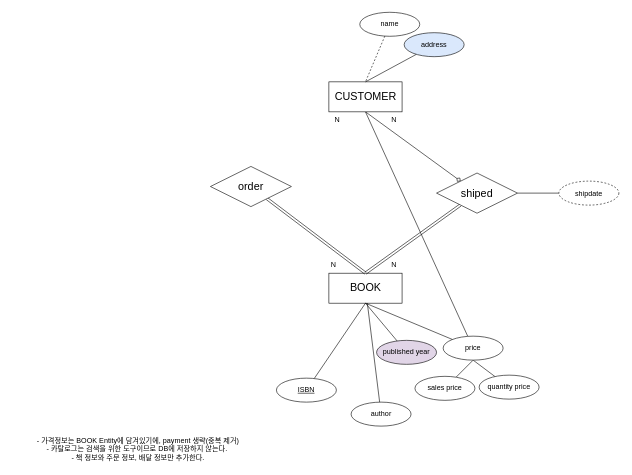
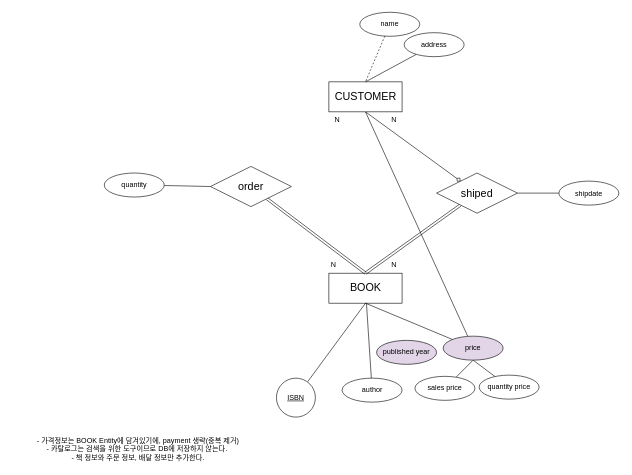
- <mxCell id="23" value="address" style="ellipse;whiteSpace=wrap;html=1;align=center;fillColor=#dae8fc;" parent="1" vertex="1"><mxGeometry x="673" y="54" width="100" height="40" as="geometry" /></mxCell>
+ <mxCell id="23" value="address" style="ellipse;whiteSpace=wrap;html=1;align=center;" parent="1" vertex="1"><mxGeometry x="673" y="54" width="100" height="40" as="geometry" /></mxCell>
+ <mxCell id="11" value="quantity" style="ellipse;whiteSpace=wrap;html=1;align=center;" parent="1" vertex="1"><mxGeometry x="173" y="288" width="100" height="40" as="geometry" /></mxCell>
+ <mxCell id="10" style="rounded=0;orthogonalLoop=1;jettySize=auto;html=1;entryX=0;entryY=0.5;entryDx=0;entryDy=0;endArrow=none;endFill=0;" parent="1" source="11" target="7" edge="1"><mxGeometry relative="1" as="geometry" /></mxCell>
- <mxCell id="29" value="shipdate" style="ellipse;whiteSpace=wrap;html=1;align=center;dashed=1;" vertex="1" parent="1"><mxGeometry x="931" y="301.5" width="100" height="40" as="geometry" /></mxCell>
+ <mxCell id="29" value="shipdate" style="ellipse;whiteSpace=wrap;html=1;align=center;" vertex="1" parent="1"><mxGeometry x="931" y="301.5" width="100" height="40" as="geometry" /></mxCell>
- <mxCell id="12" style="rounded=0;orthogonalLoop=1;jettySize=auto;html=1;entryX=0.5;entryY=1;entryDx=0;entryDy=0;endArrow=none;endFill=0;" edge="1" parent="1" source="13" target="5"><mxGeometry relative="1" as="geometry" /></mxCell>
- <mxCell id="17" value="price" style="ellipse;whiteSpace=wrap;html=1;align=center;" parent="1" vertex="1"><mxGeometry x="738" y="560" width="100" height="40" as="geometry" /></mxCell>
+ <mxCell id="17" value="price" style="ellipse;whiteSpace=wrap;html=1;align=center;fillColor=#e1d5e7;" parent="1" vertex="1"><mxGeometry x="738" y="560" width="100" height="40" as="geometry" /></mxCell>
- <mxCell id="9" value="&lt;u&gt;ISBN&lt;/u&gt;" style="ellipse;whiteSpace=wrap;html=1;align=center;" parent="1" vertex="1"><mxGeometry x="460" y="630" width="100" height="40" as="geometry" /></mxCell>
+ <mxCell id="9" value="&lt;u&gt;ISBN&lt;/u&gt;" style="ellipse;whiteSpace=wrap;html=1;align=center;" parent="1" vertex="1"><mxGeometry x="460" y="630" width="65" height="65" as="geometry" /></mxCell>
- <mxCell id="20" value="author" style="ellipse;whiteSpace=wrap;html=1;align=center;" parent="1" vertex="1"><mxGeometry x="584.5" y="670" width="100" height="40" as="geometry" /></mxCell>
+ <mxCell id="20" value="author" style="ellipse;whiteSpace=wrap;html=1;align=center;" parent="1" vertex="1"><mxGeometry x="569.5" y="630" width="100" height="40" as="geometry" /></mxCell>
